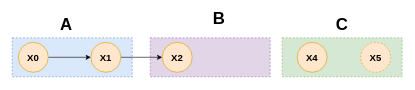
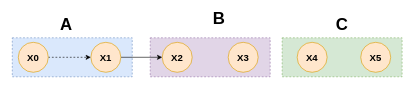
- <mxCell id="11" style="edgeStyle=orthogonalEdgeStyle;rounded=0;orthogonalLoop=1;jettySize=auto;html=1;exitX=1;exitY=0.5;exitDx=0;exitDy=0;entryX=0;entryY=0.5;entryDx=0;entryDy=0;" edge="1" parent="1" source="12" target="6"><mxGeometry relative="1" as="geometry" /></mxCell>
+ <mxCell id="11" style="edgeStyle=orthogonalEdgeStyle;rounded=0;orthogonalLoop=1;jettySize=auto;html=1;exitX=1;exitY=0.5;exitDx=0;exitDy=0;entryX=0;entryY=0.5;entryDx=0;entryDy=0;dashed=1;" edge="1" parent="1" source="12" target="6"><mxGeometry relative="1" as="geometry" /></mxCell>
+ <mxCell id="8" value="&lt;b&gt;&lt;font style=&quot;font-size: 16px&quot;&gt;X3&lt;/font&gt;&lt;/b&gt;" style="ellipse;whiteSpace=wrap;html=1;aspect=fixed;fillColor=#ffe6cc;strokeColor=#d79b00;" vertex="1" parent="1"><mxGeometry x="380" y="70" width="50" height="50" as="geometry" /></mxCell>
- <mxCell id="10" value="&lt;b&gt;&lt;font style=&quot;font-size: 16px&quot;&gt;X5&lt;/font&gt;&lt;/b&gt;" style="ellipse;whiteSpace=wrap;html=1;aspect=fixed;fillColor=#ffe6cc;strokeColor=#d79b00;dashed=1;" vertex="1" parent="1"><mxGeometry x="601" y="70" width="50" height="50" as="geometry" /></mxCell>
+ <mxCell id="10" value="&lt;b&gt;&lt;font style=&quot;font-size: 16px&quot;&gt;X5&lt;/font&gt;&lt;/b&gt;" style="ellipse;whiteSpace=wrap;html=1;aspect=fixed;fillColor=#ffe6cc;strokeColor=#d79b00;" vertex="1" parent="1"><mxGeometry x="601" y="70" width="50" height="50" as="geometry" /></mxCell>
